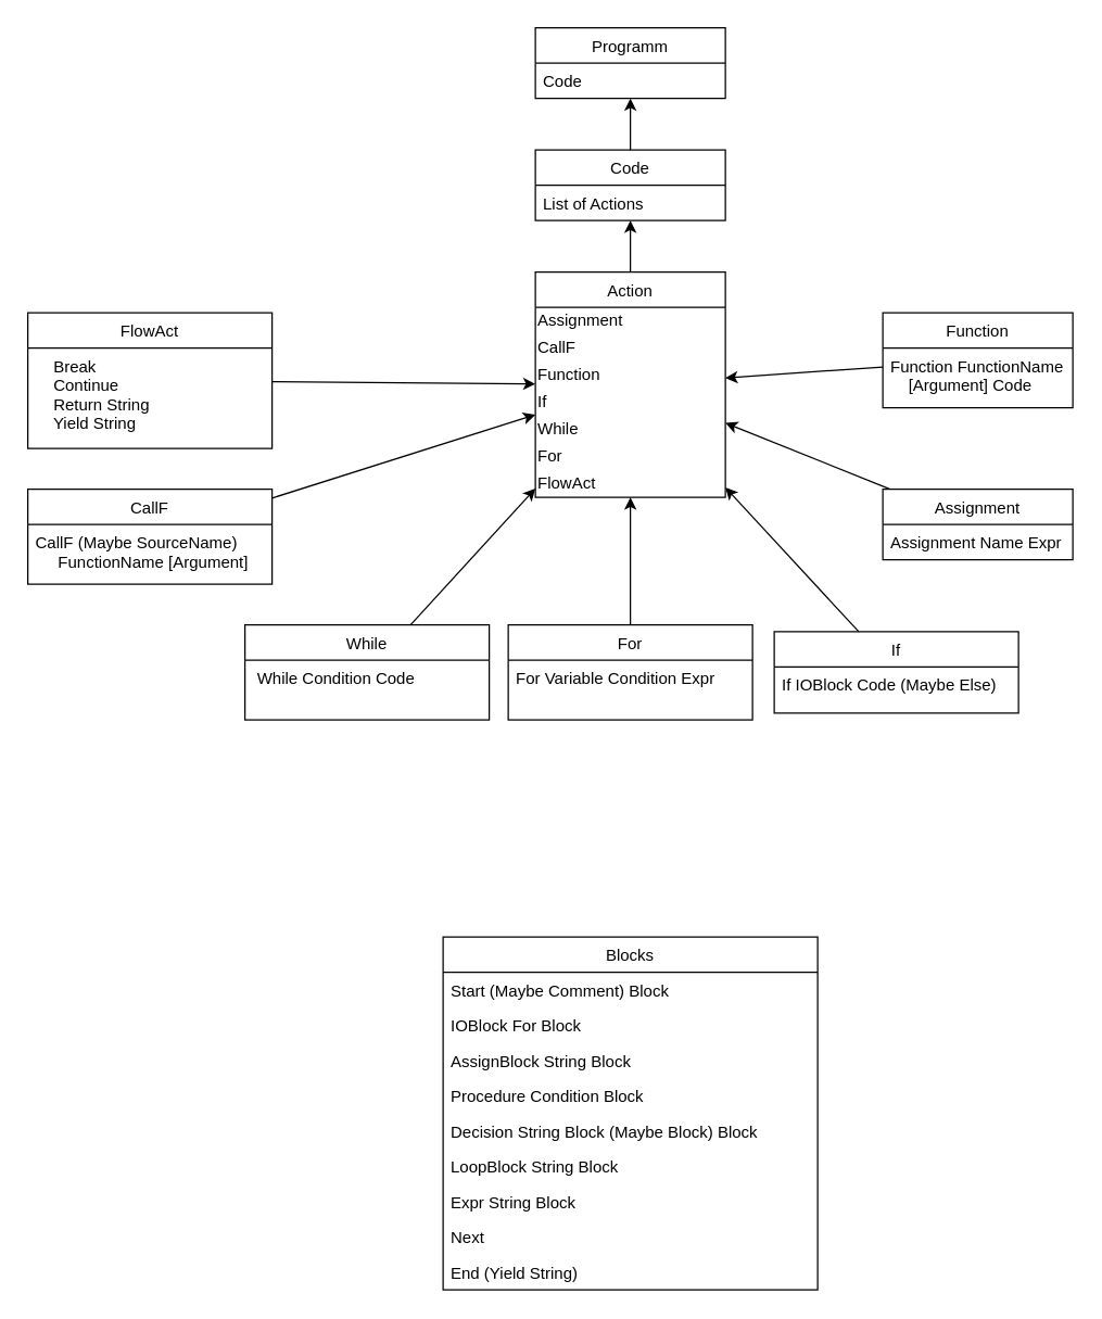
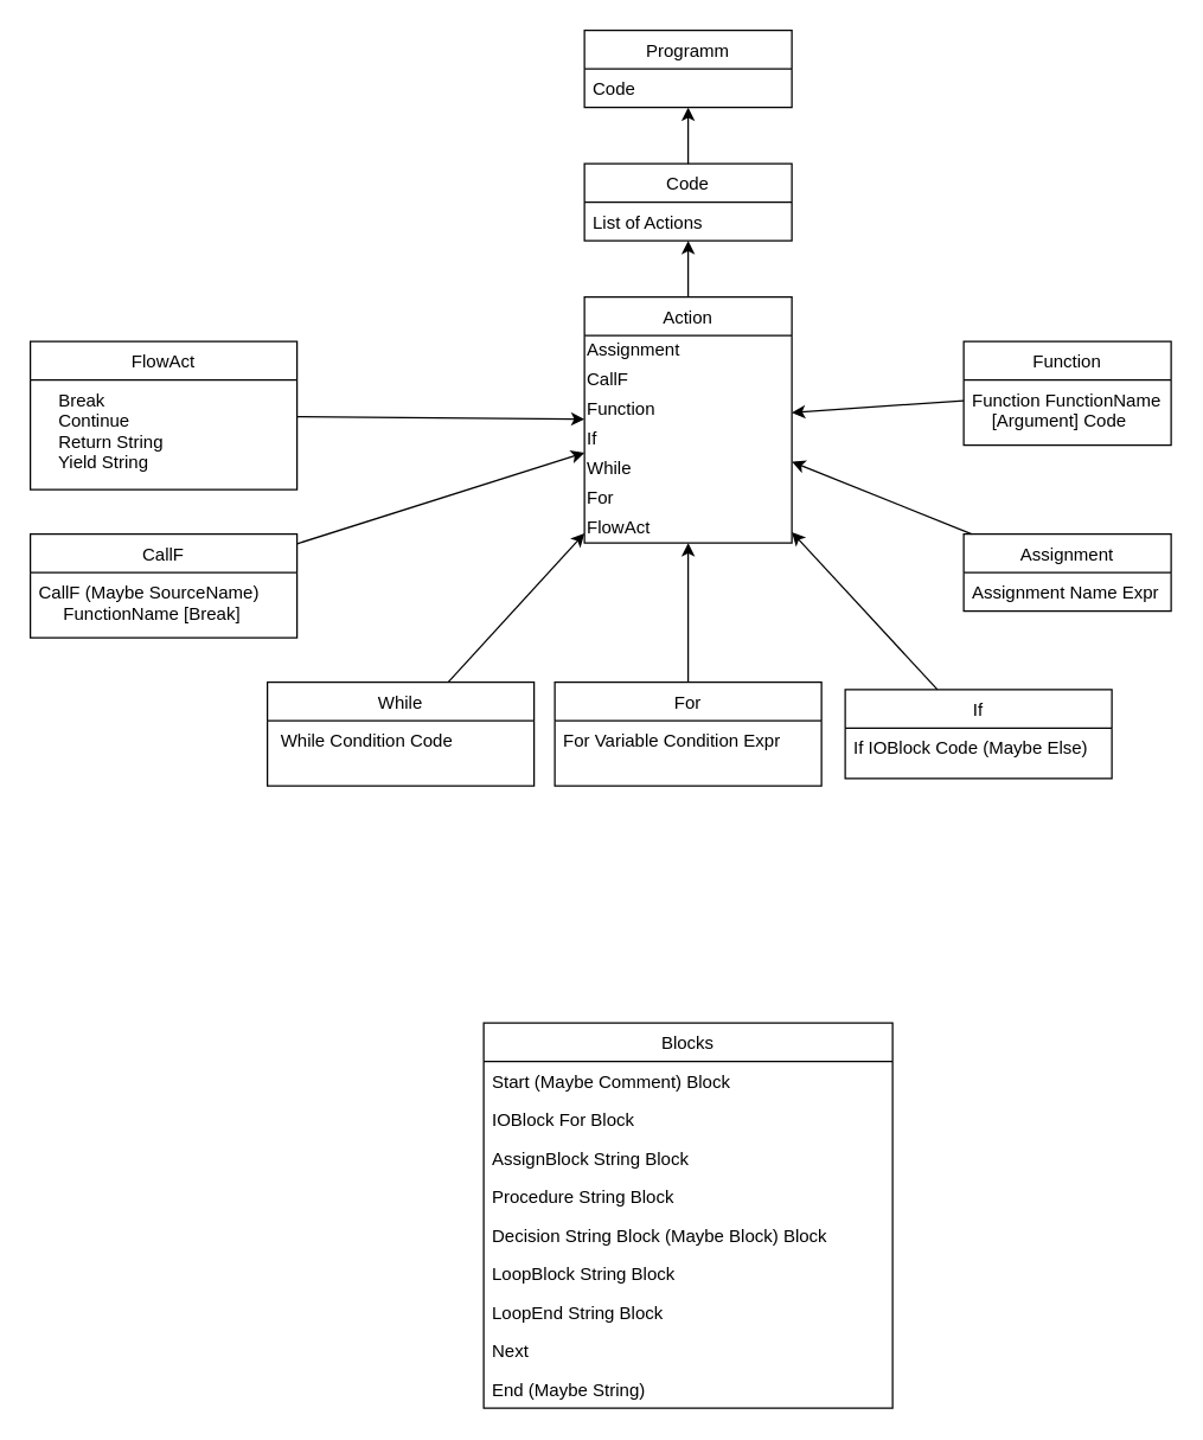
- <mxCell id="30" value="CallF (Maybe SourceName)&#10;     FunctionName [Argument]" style="text;strokeColor=none;fillColor=none;align=left;verticalAlign=top;spacingLeft=4;spacingRight=4;overflow=hidden;rotatable=0;points=[[0,0.5],[1,0.5]];portConstraint=eastwest;" vertex="1" parent="29"><mxGeometry y="26" width="180" height="44" as="geometry" /></mxCell>
+ <mxCell id="30" value="CallF (Maybe SourceName)&#10;     FunctionName [Break]" style="text;strokeColor=none;fillColor=none;align=left;verticalAlign=top;spacingLeft=4;spacingRight=4;overflow=hidden;rotatable=0;points=[[0,0.5],[1,0.5]];portConstraint=eastwest;" vertex="1" parent="29"><mxGeometry y="26" width="180" height="44" as="geometry" /></mxCell>
- <mxCell id="41" value="Procedure Condition Block" style="text;strokeColor=none;fillColor=none;align=left;verticalAlign=top;spacingLeft=4;spacingRight=4;overflow=hidden;rotatable=0;points=[[0,0.5],[1,0.5]];portConstraint=eastwest;" vertex="1" parent="37"><mxGeometry y="104" width="276" height="26" as="geometry" /></mxCell>
+ <mxCell id="41" value="Procedure String Block" style="text;strokeColor=none;fillColor=none;align=left;verticalAlign=top;spacingLeft=4;spacingRight=4;overflow=hidden;rotatable=0;points=[[0,0.5],[1,0.5]];portConstraint=eastwest;" vertex="1" parent="37"><mxGeometry y="104" width="276" height="26" as="geometry" /></mxCell>
- <mxCell id="44" value="Expr String Block" style="text;strokeColor=none;fillColor=none;align=left;verticalAlign=top;spacingLeft=4;spacingRight=4;overflow=hidden;rotatable=0;points=[[0,0.5],[1,0.5]];portConstraint=eastwest;" vertex="1" parent="37"><mxGeometry y="182" width="276" height="26" as="geometry" /></mxCell>
+ <mxCell id="44" value="LoopEnd String Block" style="text;strokeColor=none;fillColor=none;align=left;verticalAlign=top;spacingLeft=4;spacingRight=4;overflow=hidden;rotatable=0;points=[[0,0.5],[1,0.5]];portConstraint=eastwest;" vertex="1" parent="37"><mxGeometry y="182" width="276" height="26" as="geometry" /></mxCell>
- <mxCell id="46" value="End (Yield String)" style="text;strokeColor=none;fillColor=none;align=left;verticalAlign=top;spacingLeft=4;spacingRight=4;overflow=hidden;rotatable=0;points=[[0,0.5],[1,0.5]];portConstraint=eastwest;" vertex="1" parent="37"><mxGeometry y="234" width="276" height="26" as="geometry" /></mxCell>
+ <mxCell id="46" value="End (Maybe String)" style="text;strokeColor=none;fillColor=none;align=left;verticalAlign=top;spacingLeft=4;spacingRight=4;overflow=hidden;rotatable=0;points=[[0,0.5],[1,0.5]];portConstraint=eastwest;" vertex="1" parent="37"><mxGeometry y="234" width="276" height="26" as="geometry" /></mxCell>
